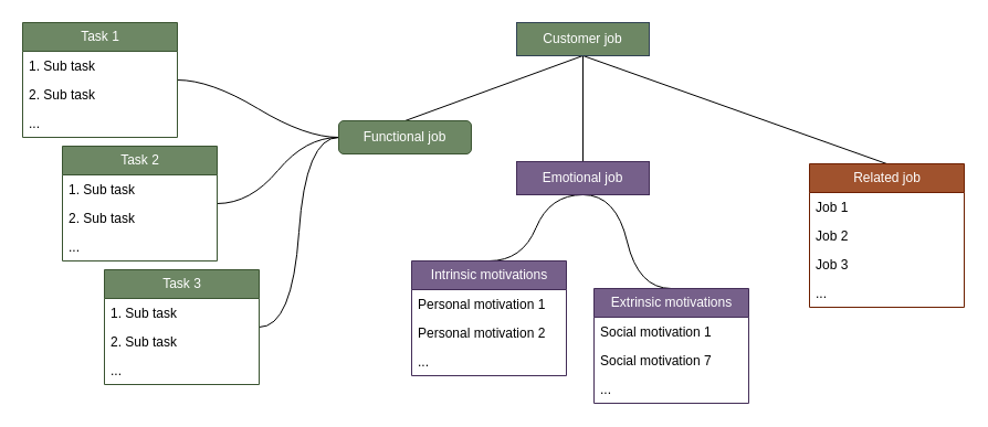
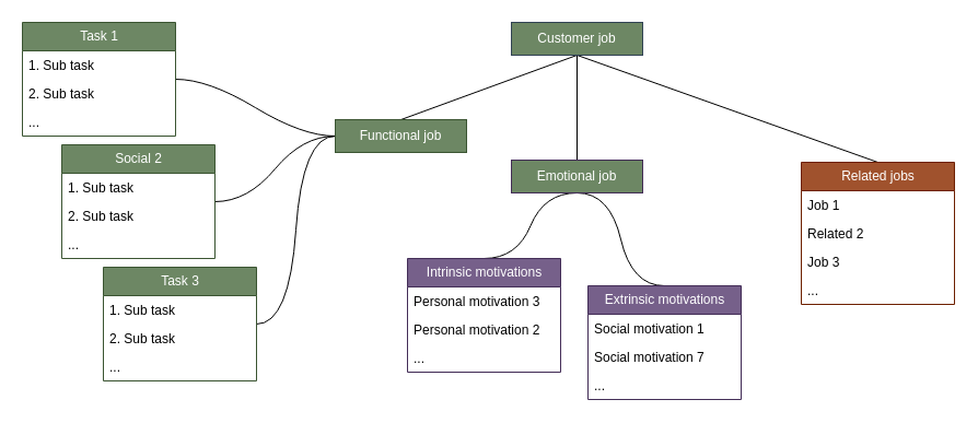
- <mxCell id="9" value="Functional job" style="whiteSpace=wrap;html=1;fontFamily=Helvetica;fontSize=12;fillColor=#6d8764;strokeColor=#3A5431;fontColor=#ffffff;rounded=1;" vertex="1" parent="1"><mxGeometry x="306" y="109" width="120" height="30" as="geometry" /></mxCell>
+ <mxCell id="9" value="Functional job" style="rounded=0;whiteSpace=wrap;html=1;fontFamily=Helvetica;fontSize=12;fillColor=#6d8764;strokeColor=#3A5431;fontColor=#ffffff;" vertex="1" parent="1"><mxGeometry x="306" y="109" width="120" height="30" as="geometry" /></mxCell>
- <mxCell id="17" value="Task 2" style="swimlane;fontStyle=0;childLayout=stackLayout;horizontal=1;startSize=26;fillColor=#6d8764;horizontalStack=0;resizeParent=1;resizeParentMax=0;resizeLast=0;collapsible=1;marginBottom=0;html=1;fontFamily=Helvetica;fontSize=12;strokeColor=#3A5431;fontColor=#ffffff;" vertex="1" parent="1"><mxGeometry x="56" y="132" width="140" height="104" as="geometry" /></mxCell>
+ <mxCell id="17" value="Social 2" style="swimlane;fontStyle=0;childLayout=stackLayout;horizontal=1;startSize=26;fillColor=#6d8764;horizontalStack=0;resizeParent=1;resizeParentMax=0;resizeLast=0;collapsible=1;marginBottom=0;html=1;fontFamily=Helvetica;fontSize=12;strokeColor=#3A5431;fontColor=#ffffff;" vertex="1" parent="1"><mxGeometry x="56" y="132" width="140" height="104" as="geometry" /></mxCell>
- <mxCell id="12" value="Emotional job" style="rounded=0;whiteSpace=wrap;html=1;fontFamily=Helvetica;fontSize=12;fontColor=#ffffff;fillColor=#76608a;strokeColor=#432D57;" vertex="1" parent="1"><mxGeometry x="467" y="146" width="120" height="30" as="geometry" /></mxCell>
+ <mxCell id="12" value="Emotional job" style="rounded=0;whiteSpace=wrap;html=1;fontFamily=Helvetica;fontSize=12;fontColor=#ffffff;fillColor=#6d8764;strokeColor=#432D57;" vertex="1" parent="1"><mxGeometry x="467" y="146" width="120" height="30" as="geometry" /></mxCell>
- <mxCell id="33" value="Related job" style="swimlane;fontStyle=0;childLayout=stackLayout;horizontal=1;startSize=26;fillColor=#a0522d;horizontalStack=0;resizeParent=1;resizeParentMax=0;resizeLast=0;collapsible=1;marginBottom=0;html=1;fontFamily=Helvetica;fontSize=12;fontColor=#ffffff;strokeColor=#6D1F00;" vertex="1" parent="1"><mxGeometry x="732" y="148" width="140" height="130" as="geometry" /></mxCell>
+ <mxCell id="33" value="Related jobs" style="swimlane;fontStyle=0;childLayout=stackLayout;horizontal=1;startSize=26;fillColor=#a0522d;horizontalStack=0;resizeParent=1;resizeParentMax=0;resizeLast=0;collapsible=1;marginBottom=0;html=1;fontFamily=Helvetica;fontSize=12;fontColor=#ffffff;strokeColor=#6D1F00;" vertex="1" parent="1"><mxGeometry x="732" y="148" width="140" height="130" as="geometry" /></mxCell>
- <mxCell id="35" value="Job 2" style="text;strokeColor=none;fillColor=none;align=left;verticalAlign=top;spacingLeft=4;spacingRight=4;overflow=hidden;rotatable=0;points=[[0,0.5],[1,0.5]];portConstraint=eastwest;whiteSpace=wrap;html=1;fontSize=12;fontFamily=Helvetica;fontColor=default;" vertex="1" parent="33"><mxGeometry y="52" width="140" height="26" as="geometry" /></mxCell>
+ <mxCell id="35" value="Related 2" style="text;strokeColor=none;fillColor=none;align=left;verticalAlign=top;spacingLeft=4;spacingRight=4;overflow=hidden;rotatable=0;points=[[0,0.5],[1,0.5]];portConstraint=eastwest;whiteSpace=wrap;html=1;fontSize=12;fontFamily=Helvetica;fontColor=default;" vertex="1" parent="33"><mxGeometry y="52" width="140" height="26" as="geometry" /></mxCell>
- <mxCell id="26" value="Personal motivation 1" style="text;strokeColor=none;fillColor=none;align=left;verticalAlign=top;spacingLeft=4;spacingRight=4;overflow=hidden;rotatable=0;points=[[0,0.5],[1,0.5]];portConstraint=eastwest;whiteSpace=wrap;html=1;fontSize=12;fontFamily=Helvetica;fontColor=default;" vertex="1" parent="25"><mxGeometry y="26" width="140" height="26" as="geometry" /></mxCell>
+ <mxCell id="26" value="Personal motivation 3" style="text;strokeColor=none;fillColor=none;align=left;verticalAlign=top;spacingLeft=4;spacingRight=4;overflow=hidden;rotatable=0;points=[[0,0.5],[1,0.5]];portConstraint=eastwest;whiteSpace=wrap;html=1;fontSize=12;fontFamily=Helvetica;fontColor=default;" vertex="1" parent="25"><mxGeometry y="26" width="140" height="26" as="geometry" /></mxCell>
